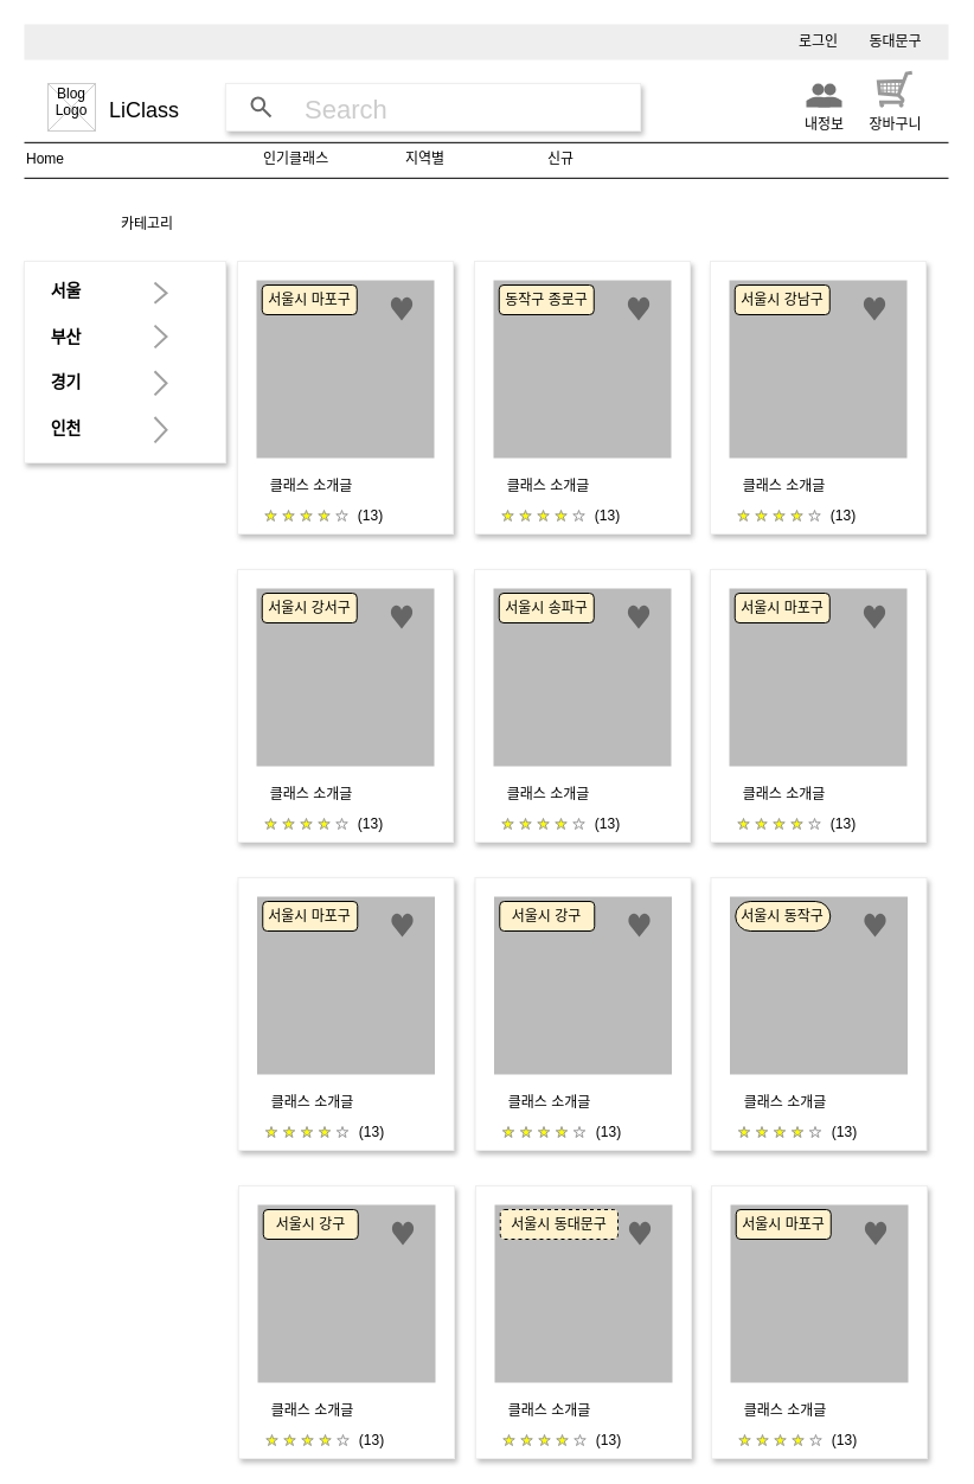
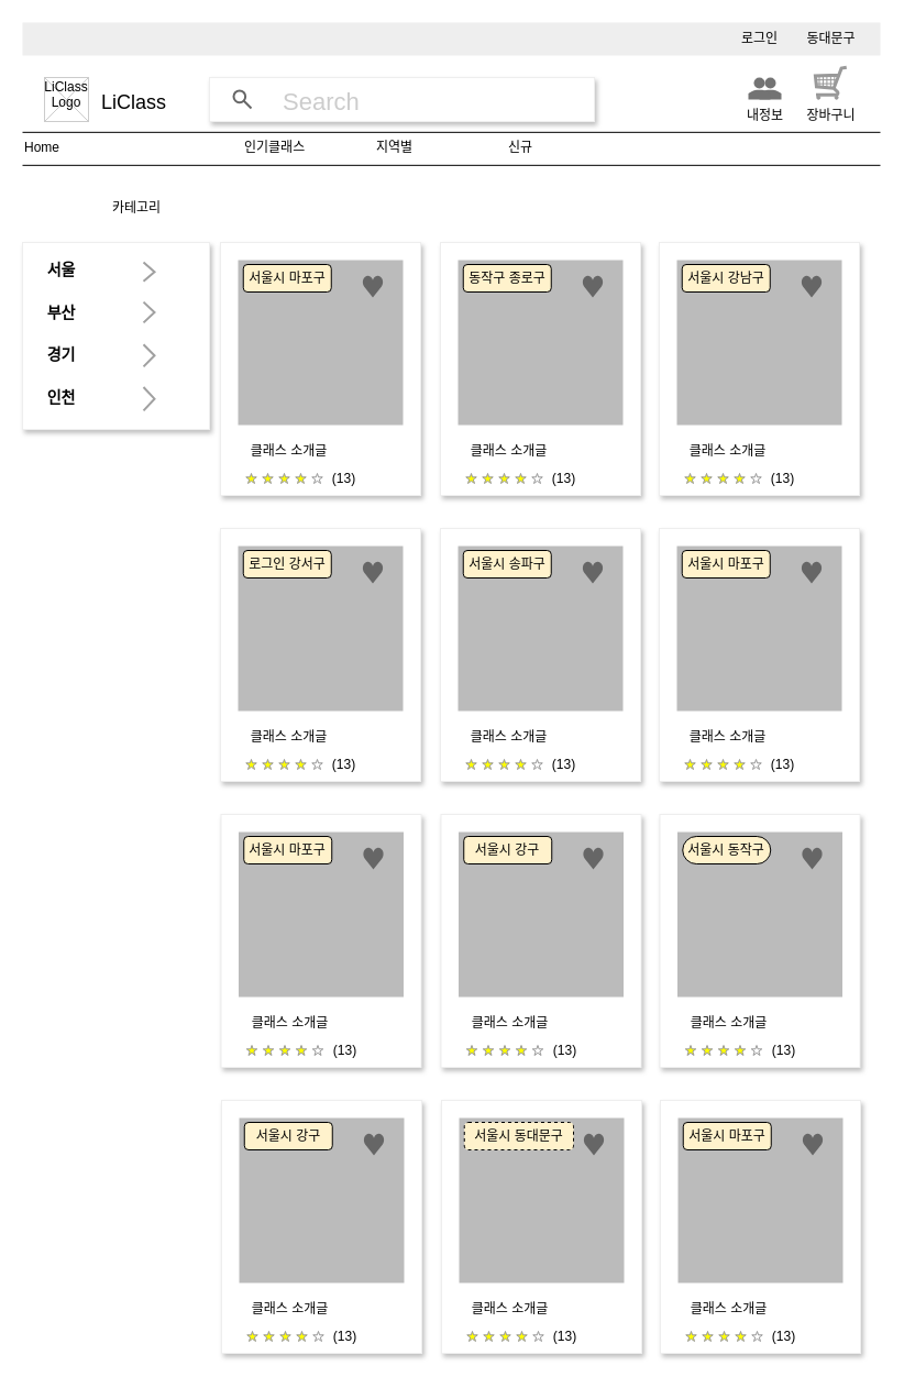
- <mxCell id="8" value="Blog &#10;Logo" style="text;spacingTop=-5;align=center" parent="1" vertex="1"><mxGeometry x="40" y="69.83" width="40" height="40" as="geometry" /></mxCell>
+ <mxCell id="8" value="LiClass &#10;Logo" style="text;spacingTop=-5;align=center" parent="1" vertex="1"><mxGeometry x="40" y="69.83" width="40" height="40" as="geometry" /></mxCell>
- <mxCell id="49" value="서울시 강서구" style="rounded=1;whiteSpace=wrap;html=1;fillColor=#FFF2CC;" parent="43" vertex="1"><mxGeometry x="20.75" y="20" width="80" height="25" as="geometry" /></mxCell>
+ <mxCell id="49" value="로그인 강서구" style="rounded=1;whiteSpace=wrap;html=1;fillColor=#FFF2CC;" parent="43" vertex="1"><mxGeometry x="20.75" y="20" width="80" height="25" as="geometry" /></mxCell>
